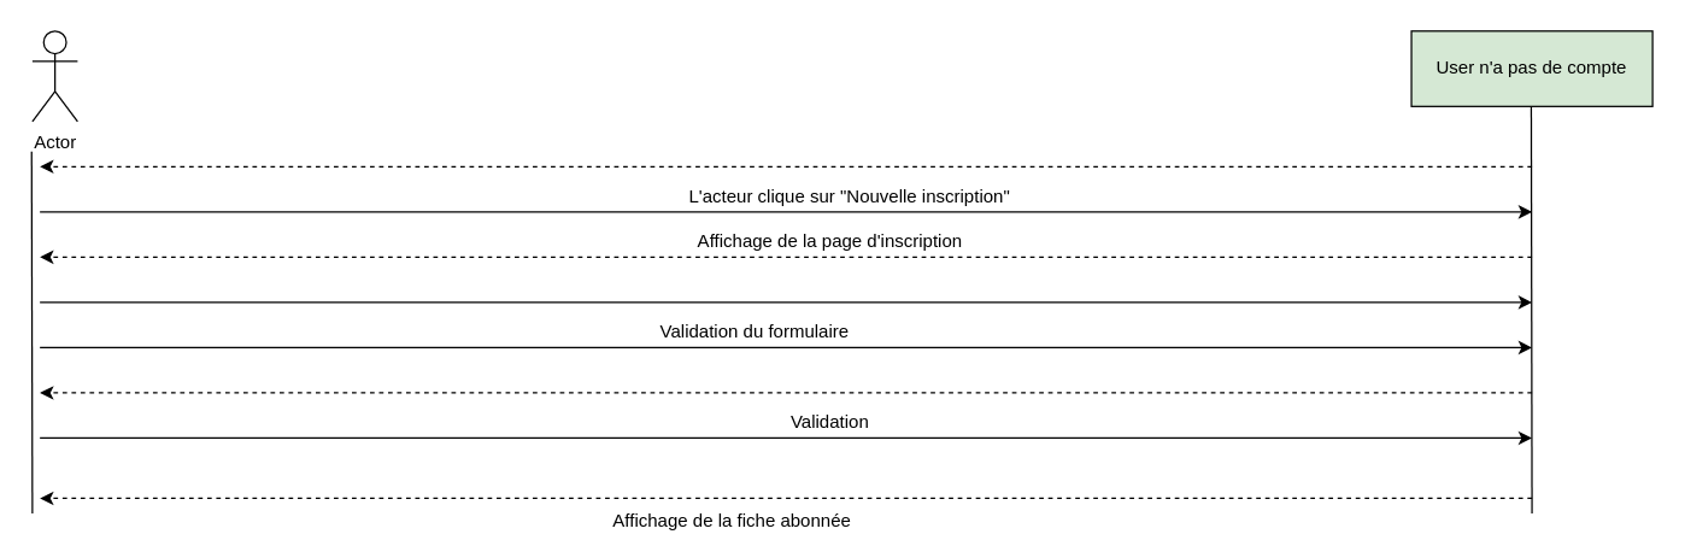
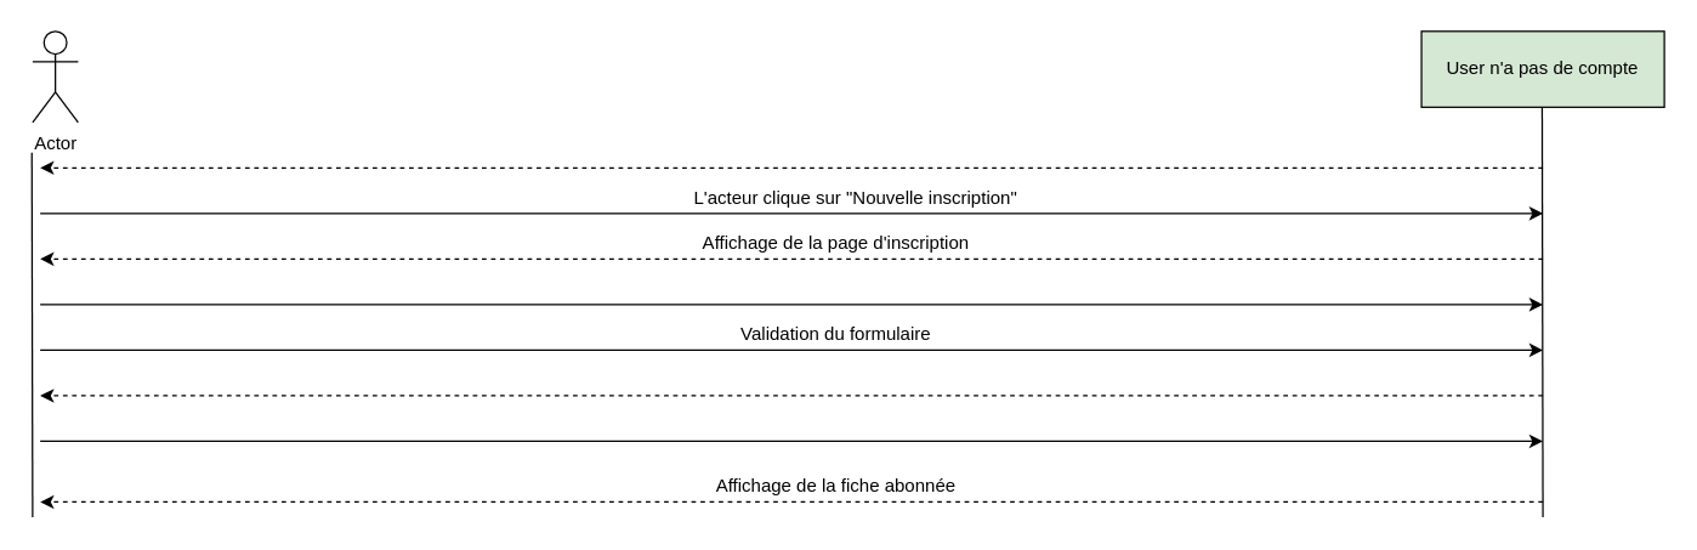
- <mxCell id="13" value="Validation du formulaire" style="text;html=1;strokeColor=none;fillColor=none;align=center;verticalAlign=middle;whiteSpace=wrap;rounded=0;" vertex="1" parent="1"><mxGeometry x="343" y="210" width="315" height="20" as="geometry" /></mxCell>
+ <mxCell id="13" value="Validation du formulaire" style="text;html=1;strokeColor=none;fillColor=none;align=center;verticalAlign=middle;whiteSpace=wrap;rounded=0;" vertex="1" parent="1"><mxGeometry x="393" y="210" width="315" height="20" as="geometry" /></mxCell>
- <mxCell id="16" value="Validation " style="text;html=1;strokeColor=none;fillColor=none;align=center;verticalAlign=middle;whiteSpace=wrap;rounded=0;" vertex="1" parent="1"><mxGeometry x="393" y="270" width="315" height="20" as="geometry" /></mxCell>
- <mxCell id="18" value="Affichage de la fiche abonnée" style="text;html=1;strokeColor=none;fillColor=none;align=center;verticalAlign=middle;whiteSpace=wrap;rounded=0;" vertex="1" parent="1"><mxGeometry x="328" y="335" width="315" height="20" as="geometry" /></mxCell>
+ <mxCell id="18" value="Affichage de la fiche abonnée" style="text;html=1;strokeColor=none;fillColor=none;align=center;verticalAlign=middle;whiteSpace=wrap;rounded=0;" vertex="1" parent="1"><mxGeometry x="393" y="310" width="315" height="20" as="geometry" /></mxCell>
